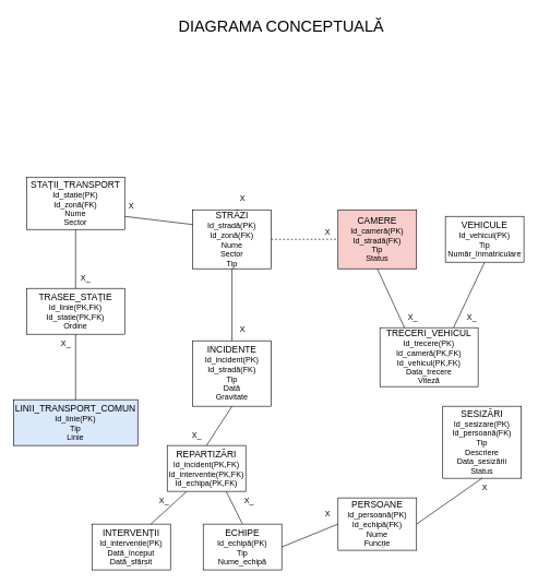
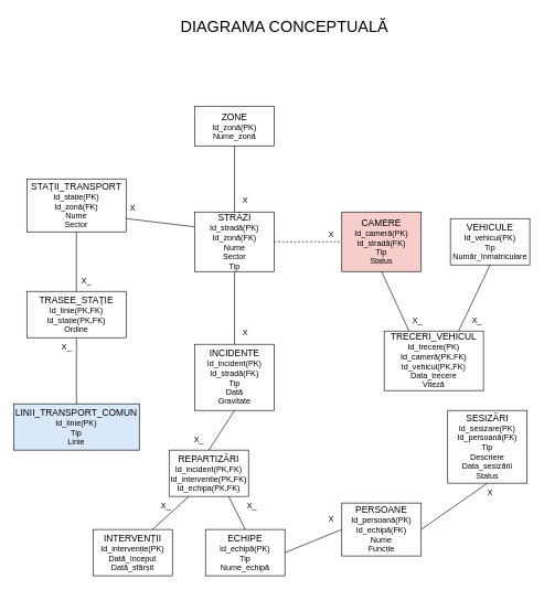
+ <mxCell id="25" value="&lt;font style=&quot;font-size: 14px;&quot;&gt;ZONE&lt;/font&gt;&lt;div&gt;Id_zonă(PK)&lt;/div&gt;&lt;div&gt;Nume_zonă&lt;/div&gt;" style="rounded=0;whiteSpace=wrap;html=1;" parent="1" vertex="1"><mxGeometry x="294" y="160" width="120" height="60" as="geometry" /></mxCell>
+ <mxCell id="26" value="" style="endArrow=none;html=1;rounded=0;exitX=0.5;exitY=0;exitDx=0;exitDy=0;entryX=0.5;entryY=1;entryDx=0;entryDy=0;" parent="1" source="2" target="25" edge="1"><mxGeometry width="50" height="50" relative="1" as="geometry"><mxPoint x="390" y="230" as="sourcePoint" /><mxPoint x="440" y="180" as="targetPoint" /></mxGeometry></mxCell>
